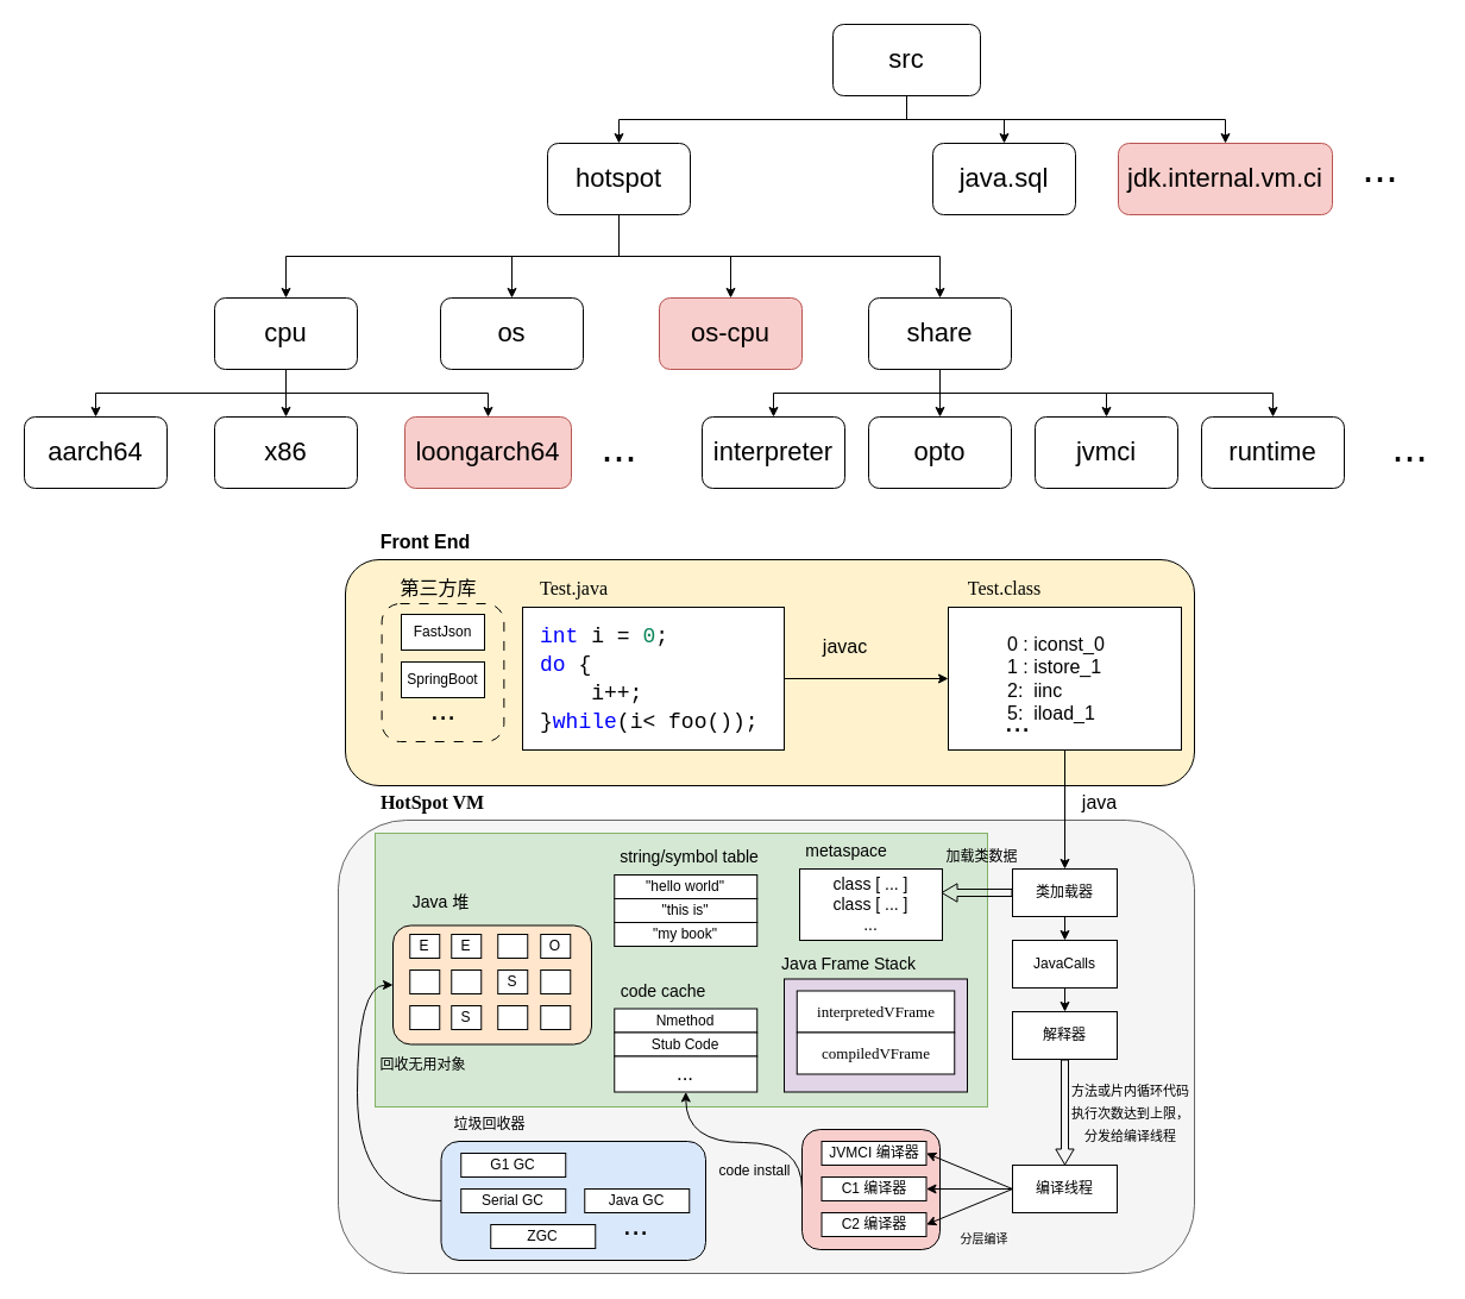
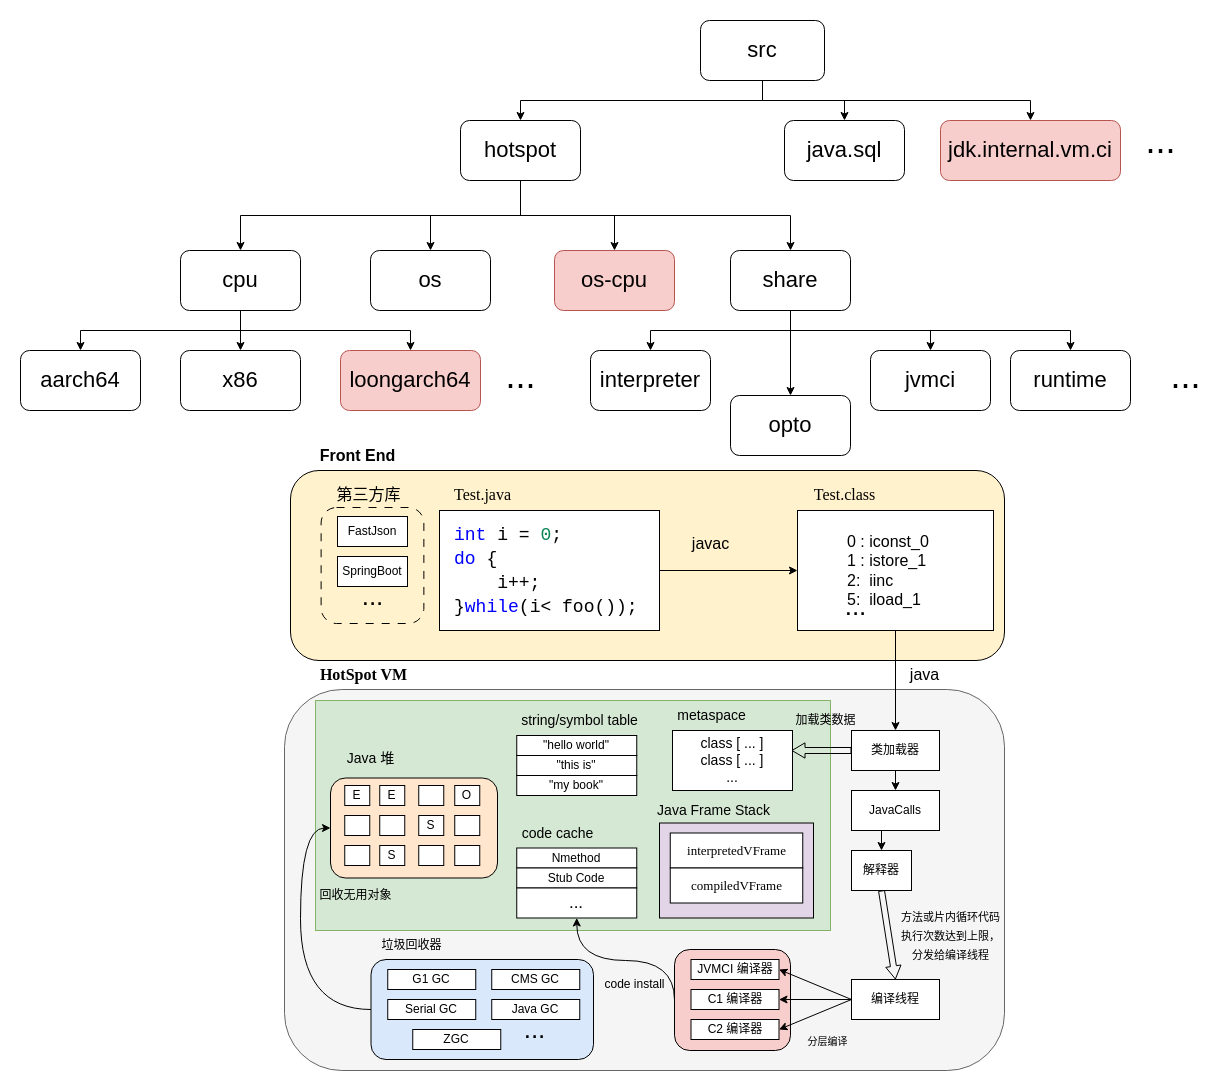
- <mxCell id="36" value="&lt;span&gt;opto&lt;/span&gt;" style="rounded=1;whiteSpace=wrap;html=1;fontSize=22;" parent="1" vertex="1"><mxGeometry x="730" y="350" width="120" height="60" as="geometry" /></mxCell>
+ <mxCell id="36" value="&lt;span&gt;opto&lt;/span&gt;" style="rounded=1;whiteSpace=wrap;html=1;fontSize=22;" parent="1" vertex="1"><mxGeometry x="730" y="395" width="120" height="60" as="geometry" /></mxCell>
- <mxCell id="57" value="解释器" style="rounded=0;whiteSpace=wrap;html=1;" parent="1" vertex="1"><mxGeometry x="851" y="850" width="88" height="40" as="geometry" /></mxCell>
+ <mxCell id="57" value="解释器" style="rounded=0;whiteSpace=wrap;html=1;" parent="1" vertex="1"><mxGeometry x="851" y="850" width="60" height="40" as="geometry" /></mxCell>
+ <mxCell id="68" value="CMS GC" style="rounded=0;whiteSpace=wrap;html=1;" parent="1" vertex="1"><mxGeometry x="491.25" y="969" width="88" height="20" as="geometry" /></mxCell>
